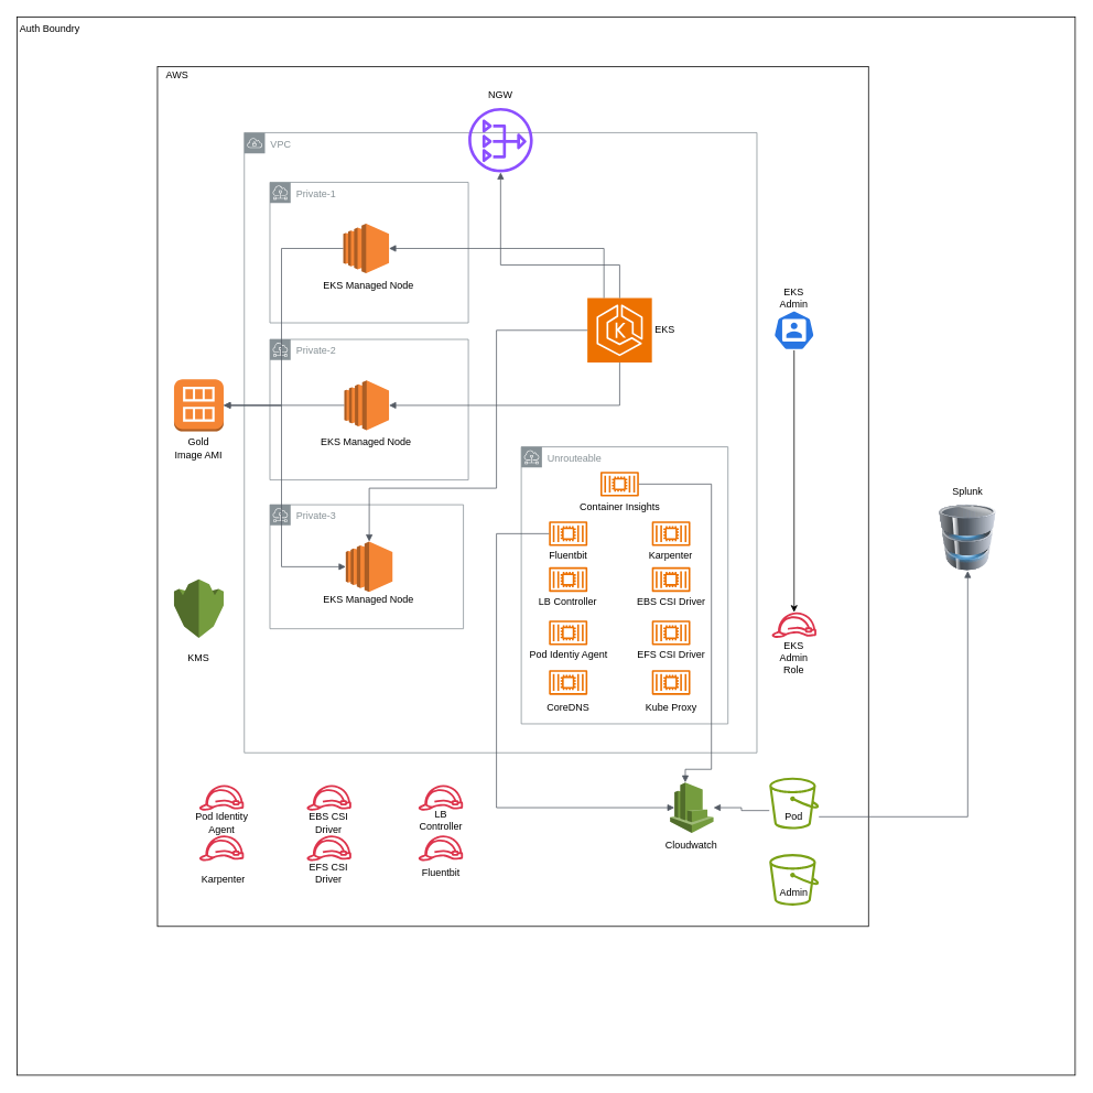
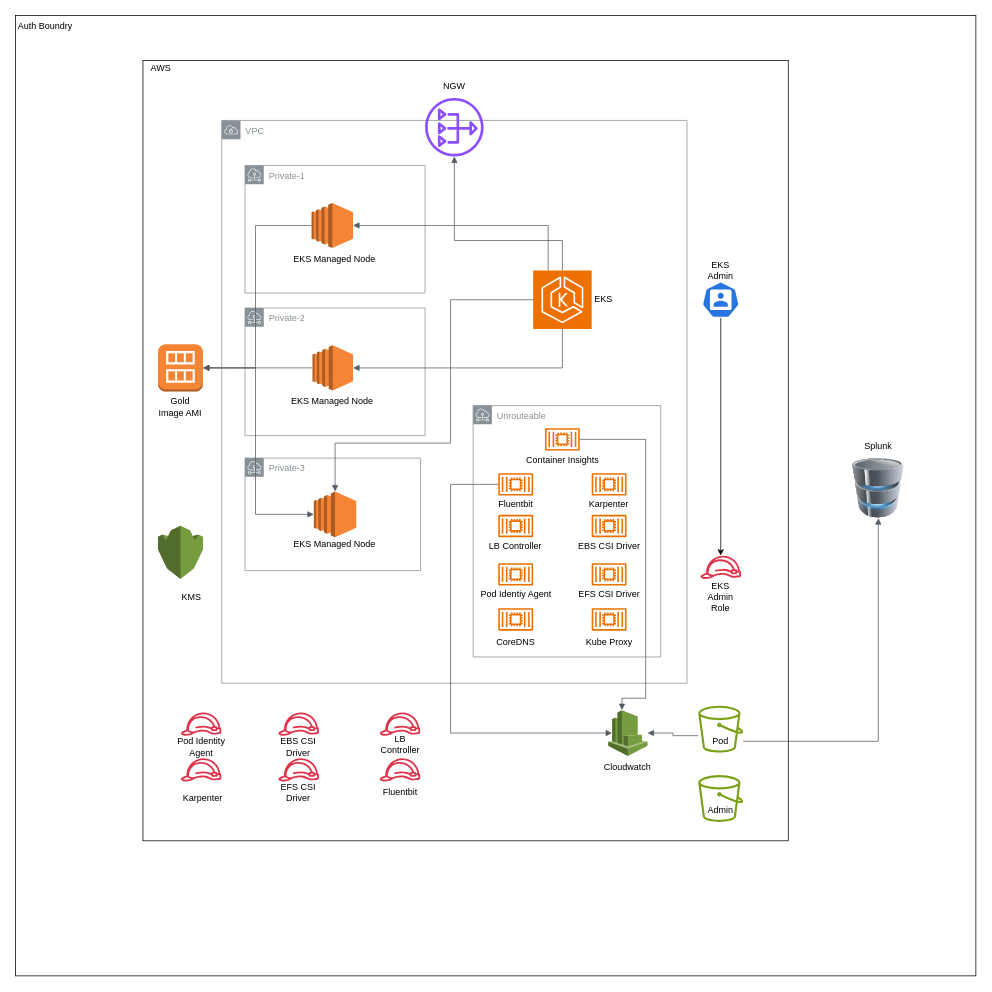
- <mxCell id="64" value="KMS" style="text;html=1;align=center;verticalAlign=middle;whiteSpace=wrap;rounded=0;" vertex="1" parent="1"><mxGeometry x="210" y="780" width="60" height="30" as="geometry" /></mxCell>
+ <mxCell id="64" value="KMS" style="text;html=1;align=center;verticalAlign=middle;whiteSpace=wrap;rounded=0;" vertex="1" parent="1"><mxGeometry x="225" y="780" width="60" height="30" as="geometry" /></mxCell>
